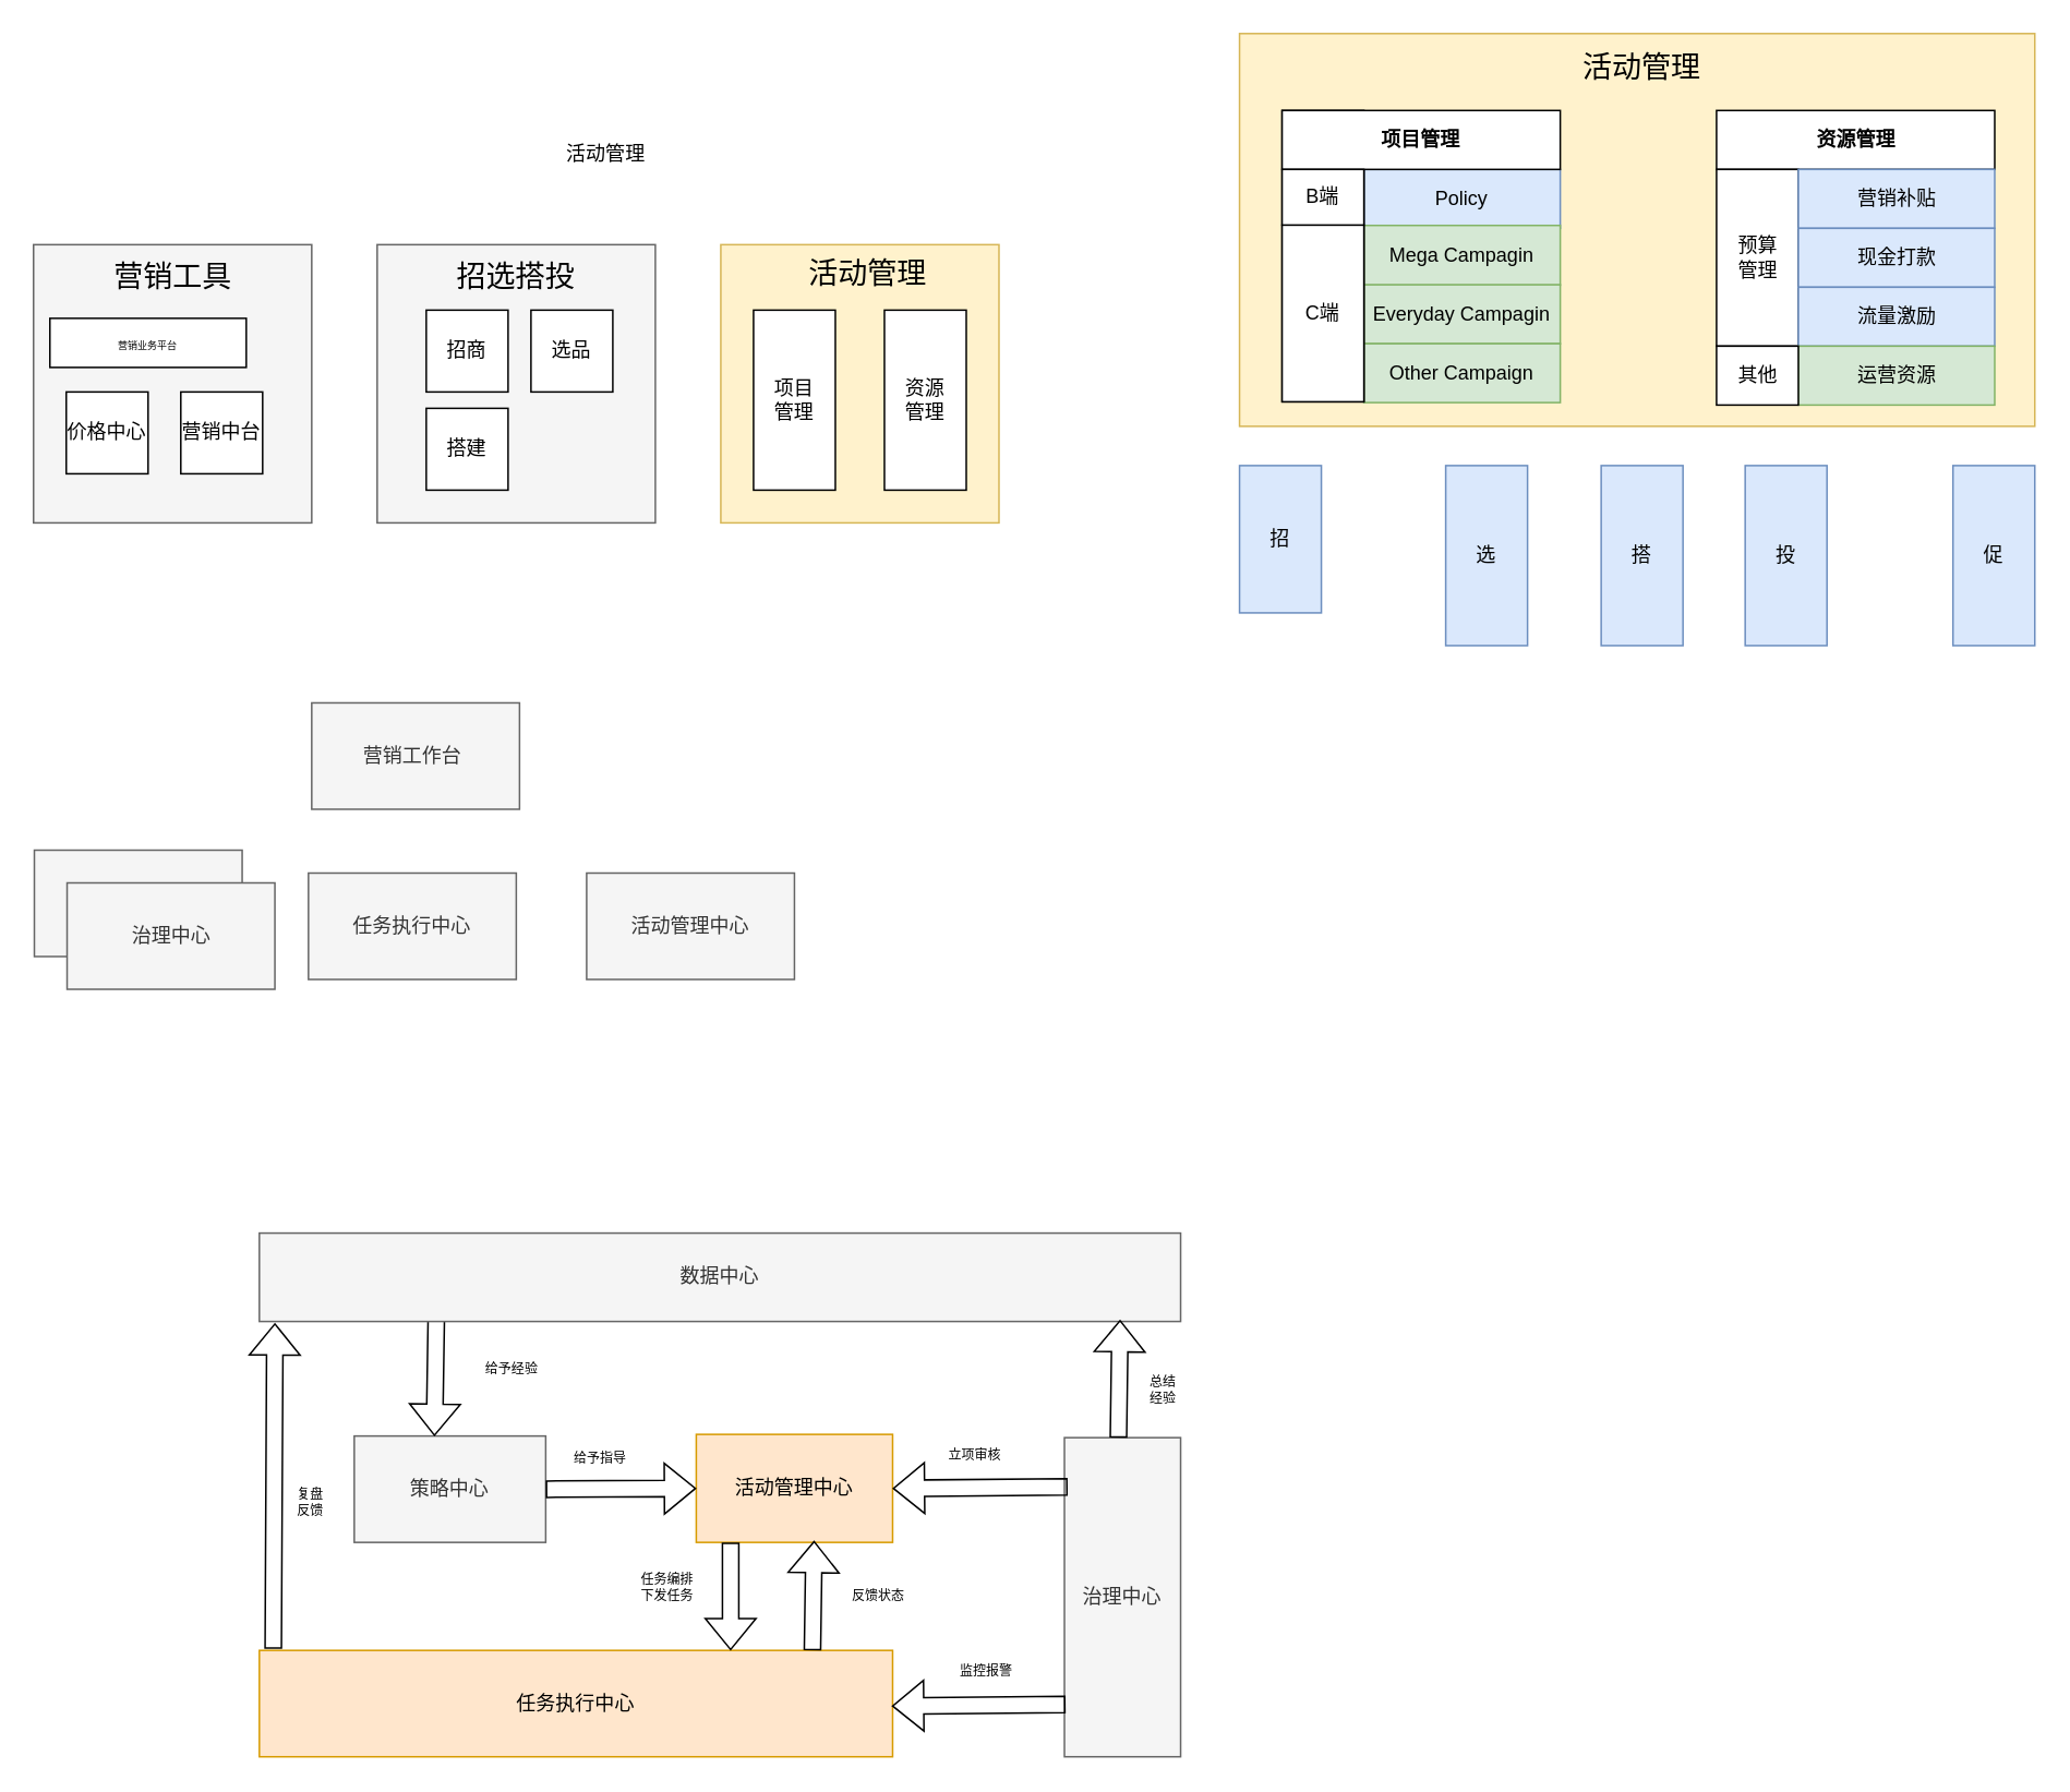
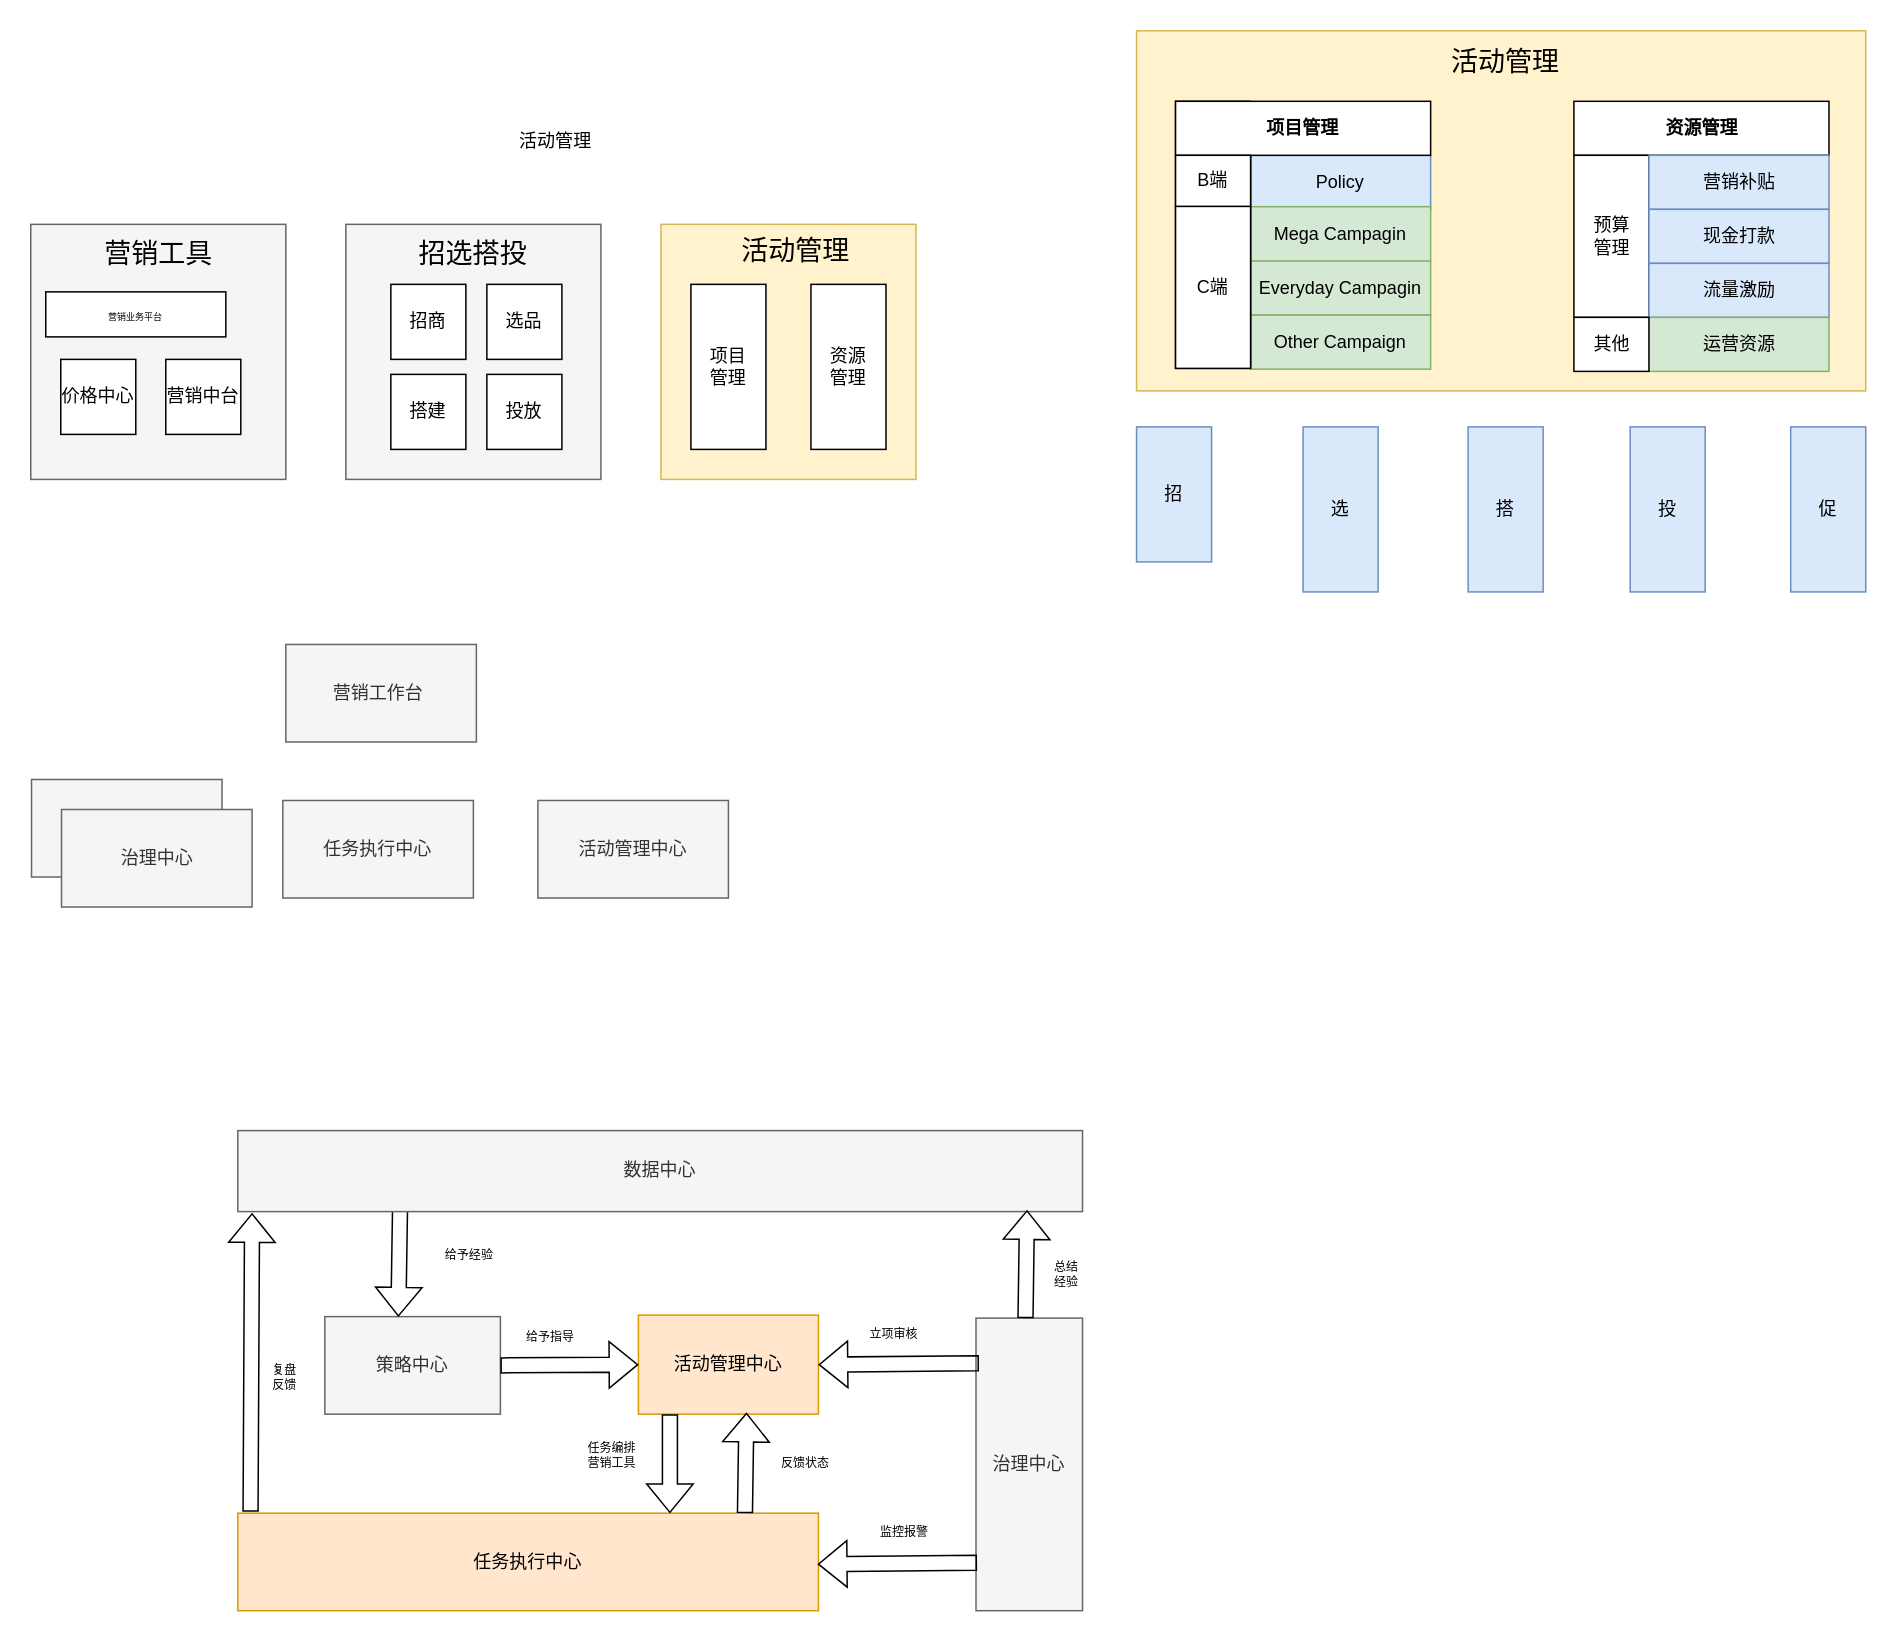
+ <mxCell id="14" value="投放" style="whiteSpace=wrap;html=1;aspect=fixed;" parent="1" vertex="1"><mxGeometry x="324" y="249" width="50" height="50" as="geometry" /></mxCell>
- <mxCell id="48" value="选" style="whiteSpace=wrap;html=1;fillColor=#dae8fc;strokeColor=#6c8ebf;" vertex="1" parent="1"><mxGeometry x="883" y="284" width="50" height="110" as="geometry" /></mxCell>
+ <mxCell id="48" value="选" style="whiteSpace=wrap;html=1;fillColor=#dae8fc;strokeColor=#6c8ebf;" vertex="1" parent="1"><mxGeometry x="868" y="284" width="50" height="110" as="geometry" /></mxCell>
- <mxCell id="50" value="投" style="whiteSpace=wrap;html=1;fillColor=#dae8fc;strokeColor=#6c8ebf;" vertex="1" parent="1"><mxGeometry x="1066" y="284" width="50" height="110" as="geometry" /></mxCell>
+ <mxCell id="50" value="投" style="whiteSpace=wrap;html=1;fillColor=#dae8fc;strokeColor=#6c8ebf;" vertex="1" parent="1"><mxGeometry x="1086" y="284" width="50" height="110" as="geometry" /></mxCell>
- <mxCell id="33" value="任务编排&lt;br&gt;下发任务" style="text;html=1;align=center;verticalAlign=middle;resizable=0;points=[];autosize=1;strokeColor=none;fillColor=none;fontSize=8;" parent="1" vertex="1"><mxGeometry x="374" y="949" width="66" height="41" as="geometry" /></mxCell>
+ <mxCell id="33" value="任务编排&lt;br&gt;营销工具" style="text;html=1;align=center;verticalAlign=middle;resizable=0;points=[];autosize=1;strokeColor=none;fillColor=none;fontSize=8;" parent="1" vertex="1"><mxGeometry x="374" y="949" width="66" height="41" as="geometry" /></mxCell>
